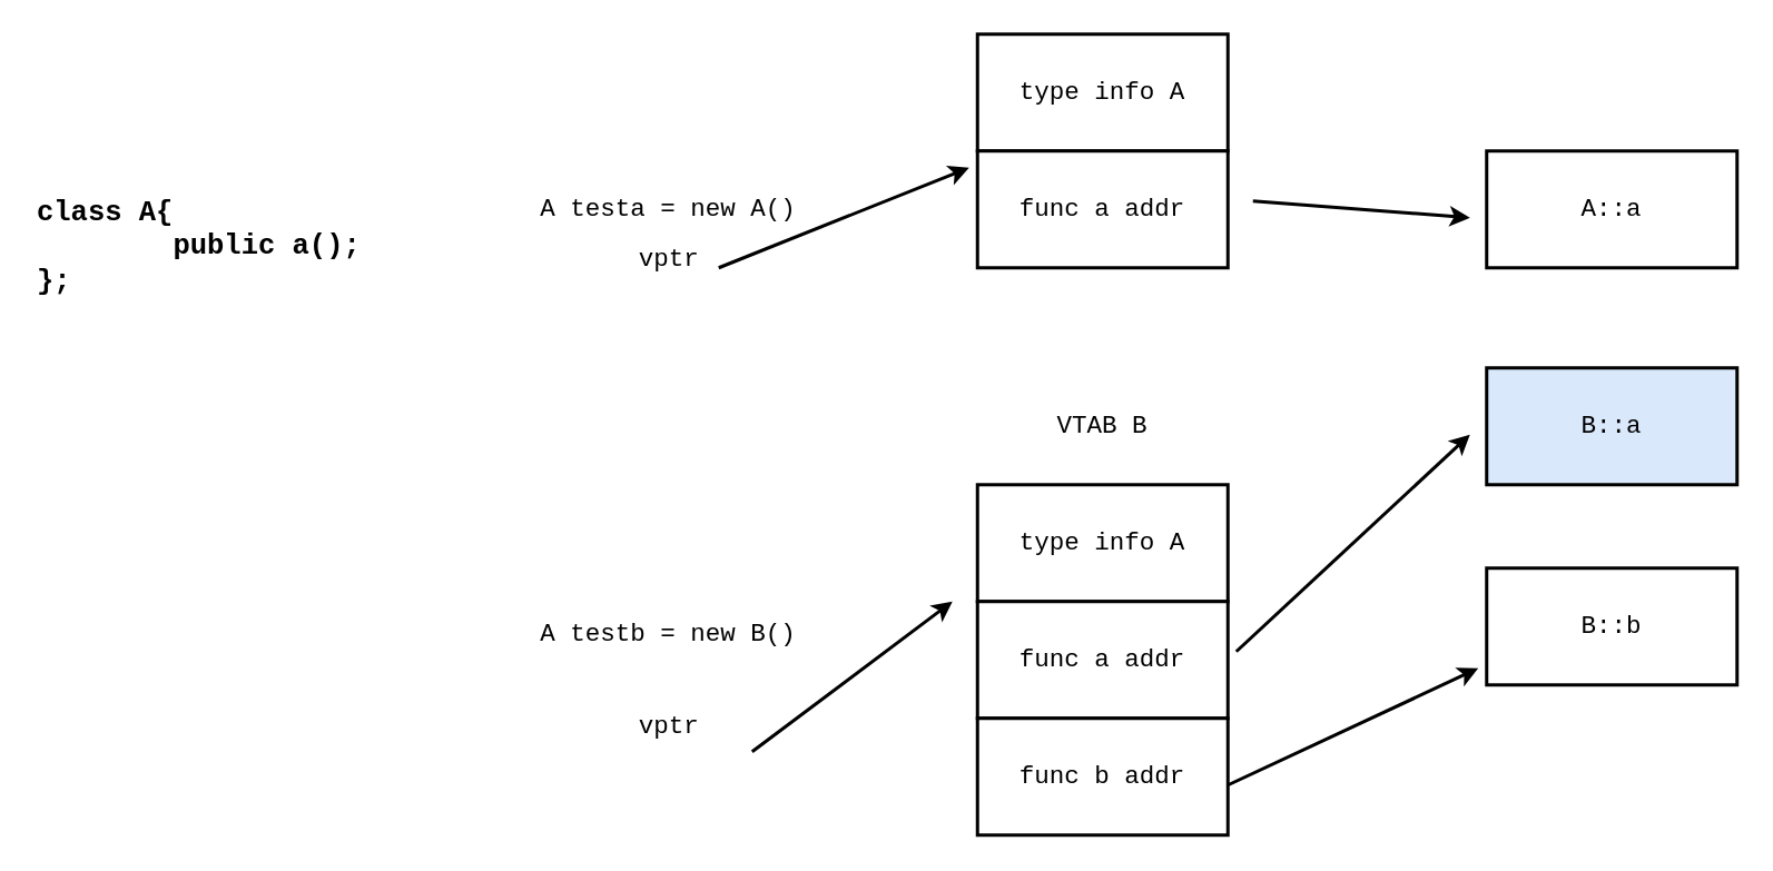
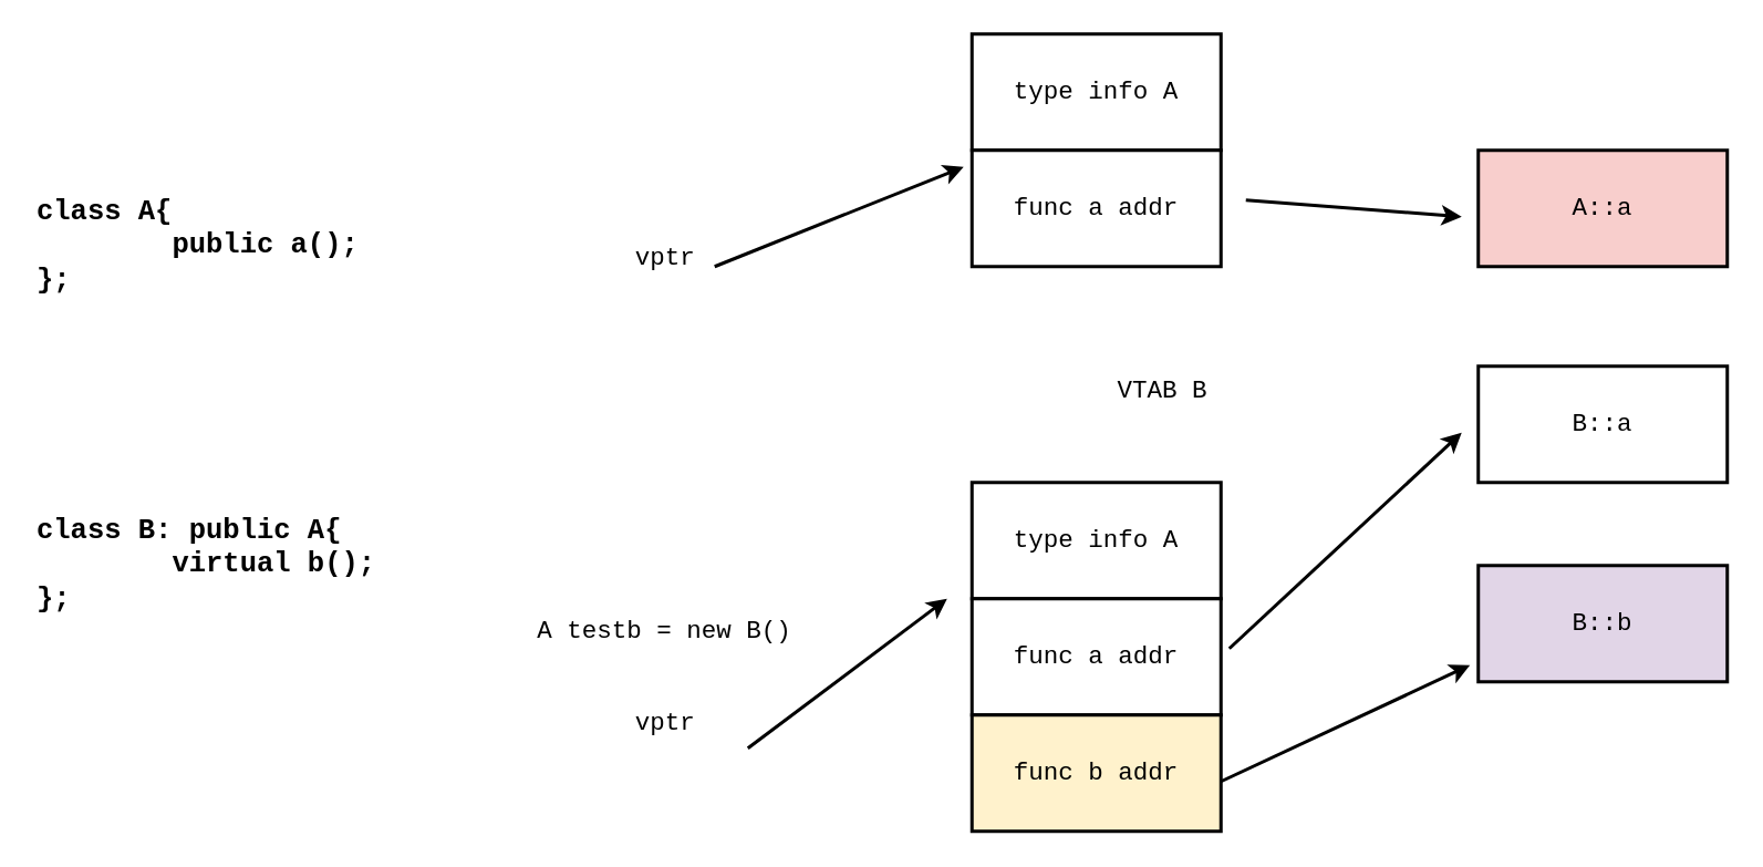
- <mxCell id="13" value="A testa = new A()" style="text;html=1;align=center;verticalAlign=middle;whiteSpace=wrap;rounded=0;strokeWidth=2;fontFamily=Courier New;fontSize=15;" vertex="1" parent="1"><mxGeometry x="310" y="110" width="180" height="30" as="geometry" /></mxCell>
- <mxCell id="10" value="A::a" style="rounded=0;whiteSpace=wrap;html=1;strokeWidth=2;fontFamily=Courier New;fontSize=15;" vertex="1" parent="1"><mxGeometry x="890" y="90" width="150" height="70" as="geometry" /></mxCell>
+ <mxCell id="10" value="A::a" style="rounded=0;whiteSpace=wrap;html=1;strokeWidth=2;fontFamily=Courier New;fontSize=15;fillColor=#f8cecc;" vertex="1" parent="1"><mxGeometry x="890" y="90" width="150" height="70" as="geometry" /></mxCell>
- <mxCell id="6" value="VTAB B" style="text;html=1;align=center;verticalAlign=middle;whiteSpace=wrap;rounded=0;strokeWidth=2;fontFamily=Courier New;fontSize=15;" vertex="1" parent="1"><mxGeometry x="630" y="240" width="60" height="30" as="geometry" /></mxCell>
+ <mxCell id="6" value="VTAB B" style="text;html=1;align=center;verticalAlign=middle;whiteSpace=wrap;rounded=0;strokeWidth=2;fontFamily=Courier New;fontSize=15;" vertex="1" parent="1"><mxGeometry x="670" y="220" width="60" height="30" as="geometry" /></mxCell>
- <mxCell id="11" value="B::a" style="rounded=0;whiteSpace=wrap;html=1;strokeWidth=2;fontFamily=Courier New;fontSize=15;fillColor=#dae8fc;" vertex="1" parent="1"><mxGeometry x="890" y="220" width="150" height="70" as="geometry" /></mxCell>
+ <mxCell id="11" value="B::a" style="rounded=0;whiteSpace=wrap;html=1;strokeWidth=2;fontFamily=Courier New;fontSize=15;" vertex="1" parent="1"><mxGeometry x="890" y="220" width="150" height="70" as="geometry" /></mxCell>
+ <mxCell id="3" value="class B: public A{&lt;div style=&quot;font-size: 17px;&quot;&gt;&lt;span style=&quot;white-space: pre; font-size: 17px;&quot;&gt;&#09;&lt;/span&gt;virtual b();&lt;br style=&quot;font-size: 17px;&quot;&gt;&lt;div style=&quot;font-size: 17px;&quot;&gt;};&lt;/div&gt;&lt;/div&gt;" style="text;html=1;align=left;verticalAlign=middle;whiteSpace=wrap;rounded=0;strokeWidth=2;fontFamily=Courier New;fontSize=17;fontStyle=1" vertex="1" parent="1"><mxGeometry x="20" y="240" width="270" height="200" as="geometry" /></mxCell>
- <mxCell id="12" value="B::b" style="rounded=0;whiteSpace=wrap;html=1;strokeWidth=2;fontFamily=Courier New;fontSize=15;" vertex="1" parent="1"><mxGeometry x="890" y="340" width="150" height="70" as="geometry" /></mxCell>
+ <mxCell id="12" value="B::b" style="rounded=0;whiteSpace=wrap;html=1;strokeWidth=2;fontFamily=Courier New;fontSize=15;fillColor=#e1d5e7;" vertex="1" parent="1"><mxGeometry x="890" y="340" width="150" height="70" as="geometry" /></mxCell>
- <mxCell id="9" value="func b addr" style="rounded=0;whiteSpace=wrap;html=1;strokeWidth=2;fontFamily=Courier New;fontSize=15;" vertex="1" parent="1"><mxGeometry x="585" y="430" width="150" height="70" as="geometry" /></mxCell>
+ <mxCell id="9" value="func b addr" style="rounded=0;whiteSpace=wrap;html=1;strokeWidth=2;fontFamily=Courier New;fontSize=15;fillColor=#fff2cc;" vertex="1" parent="1"><mxGeometry x="585" y="430" width="150" height="70" as="geometry" /></mxCell>
